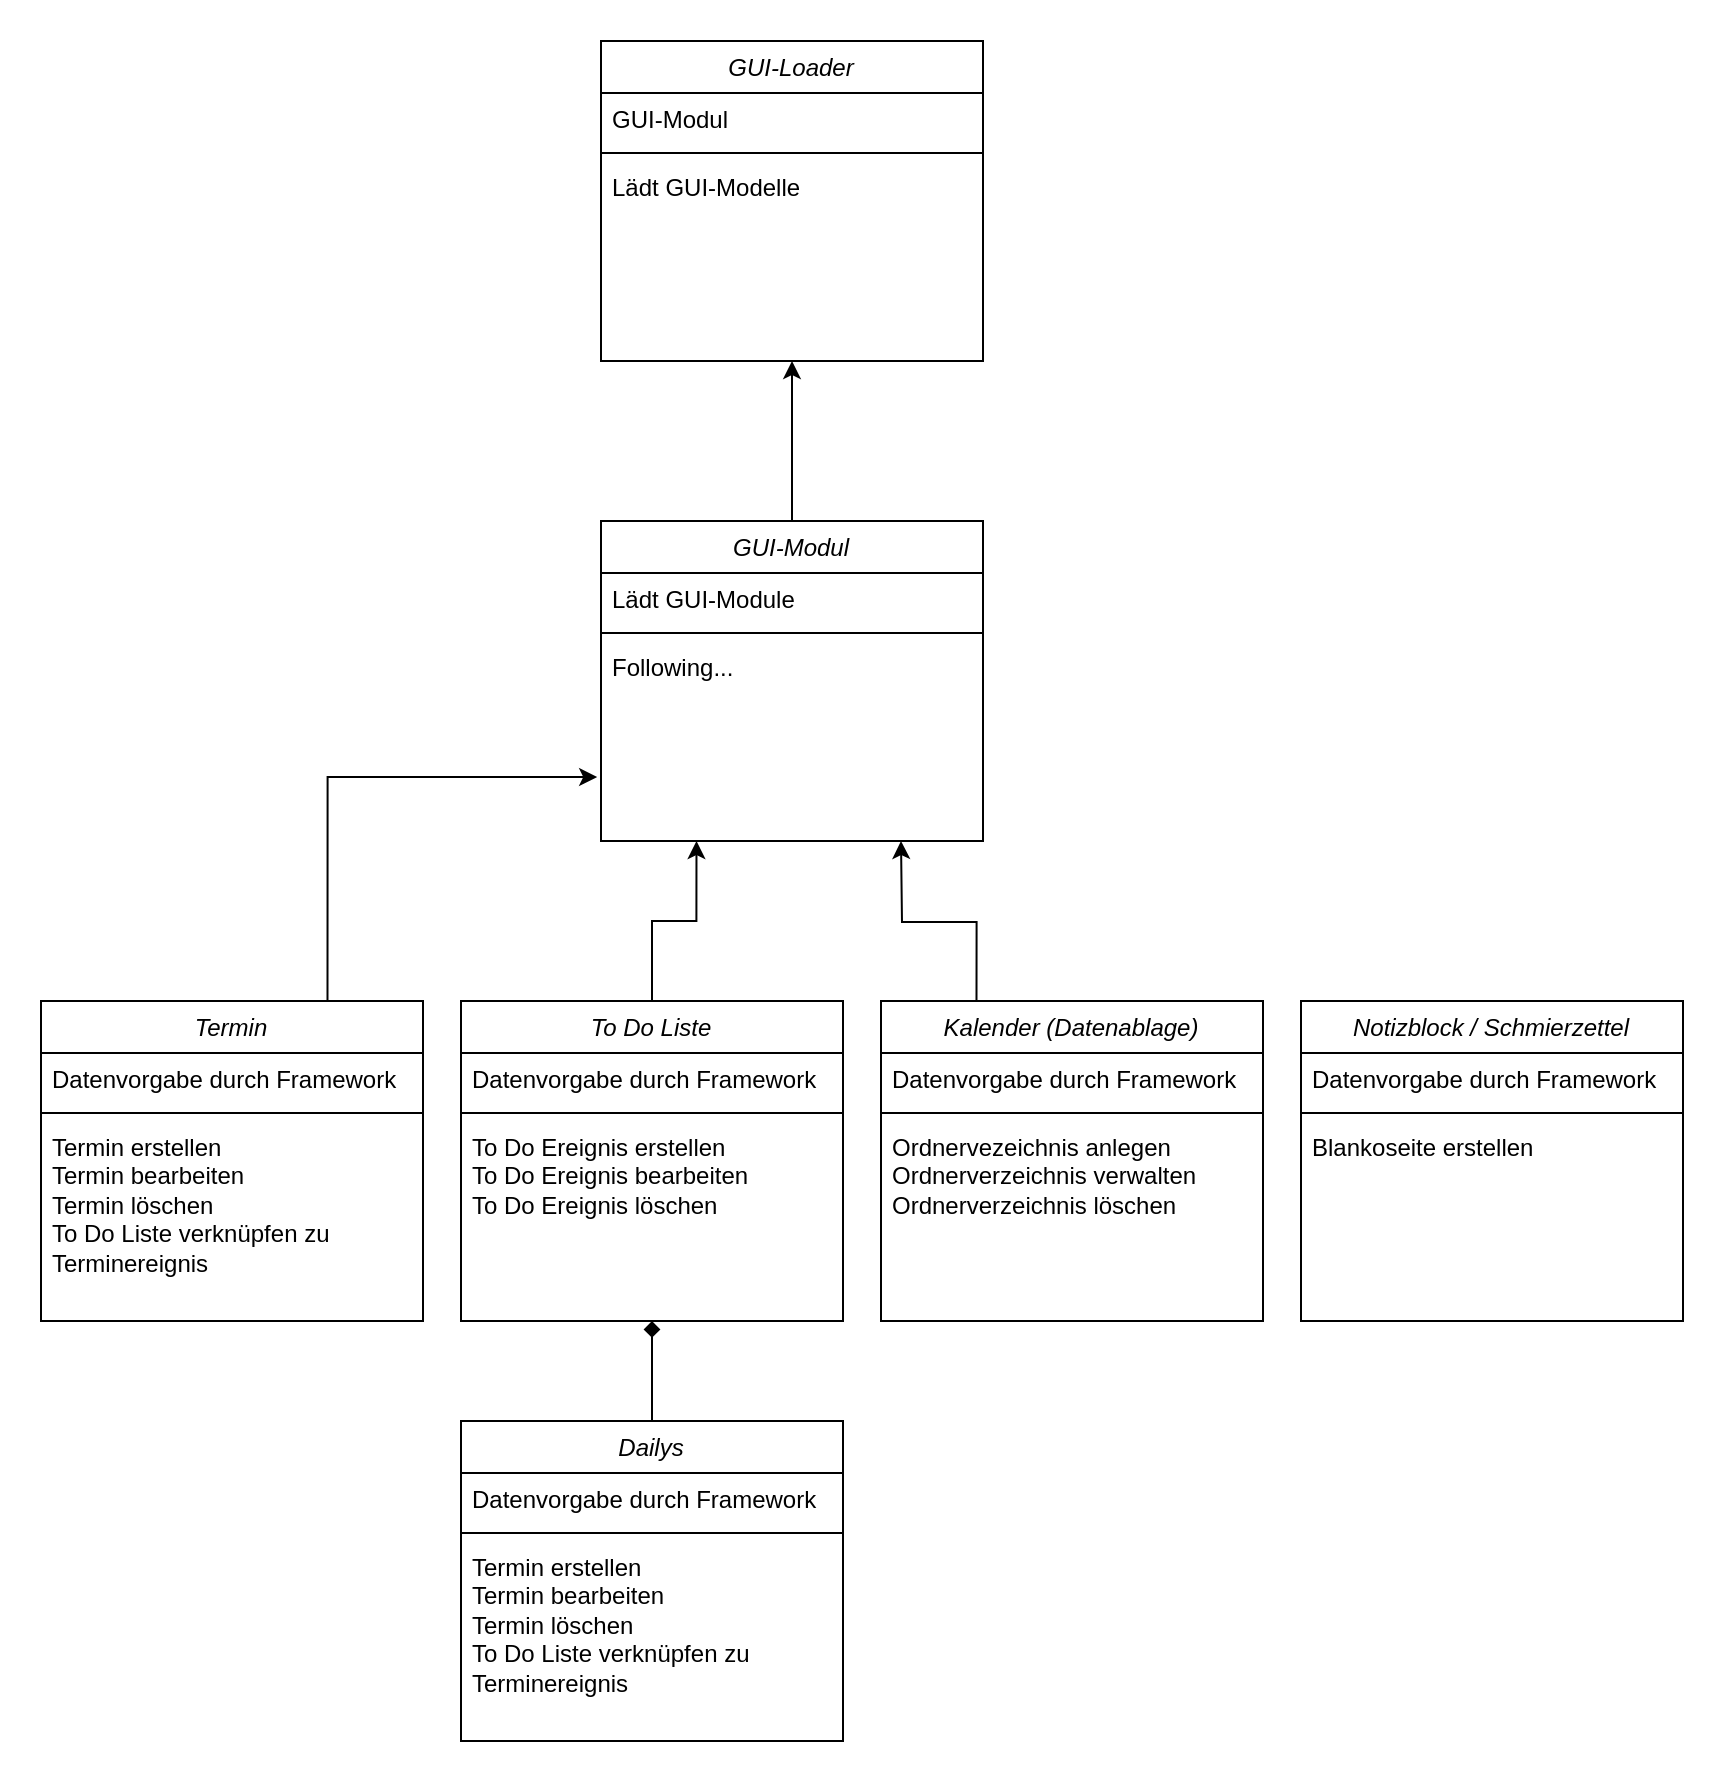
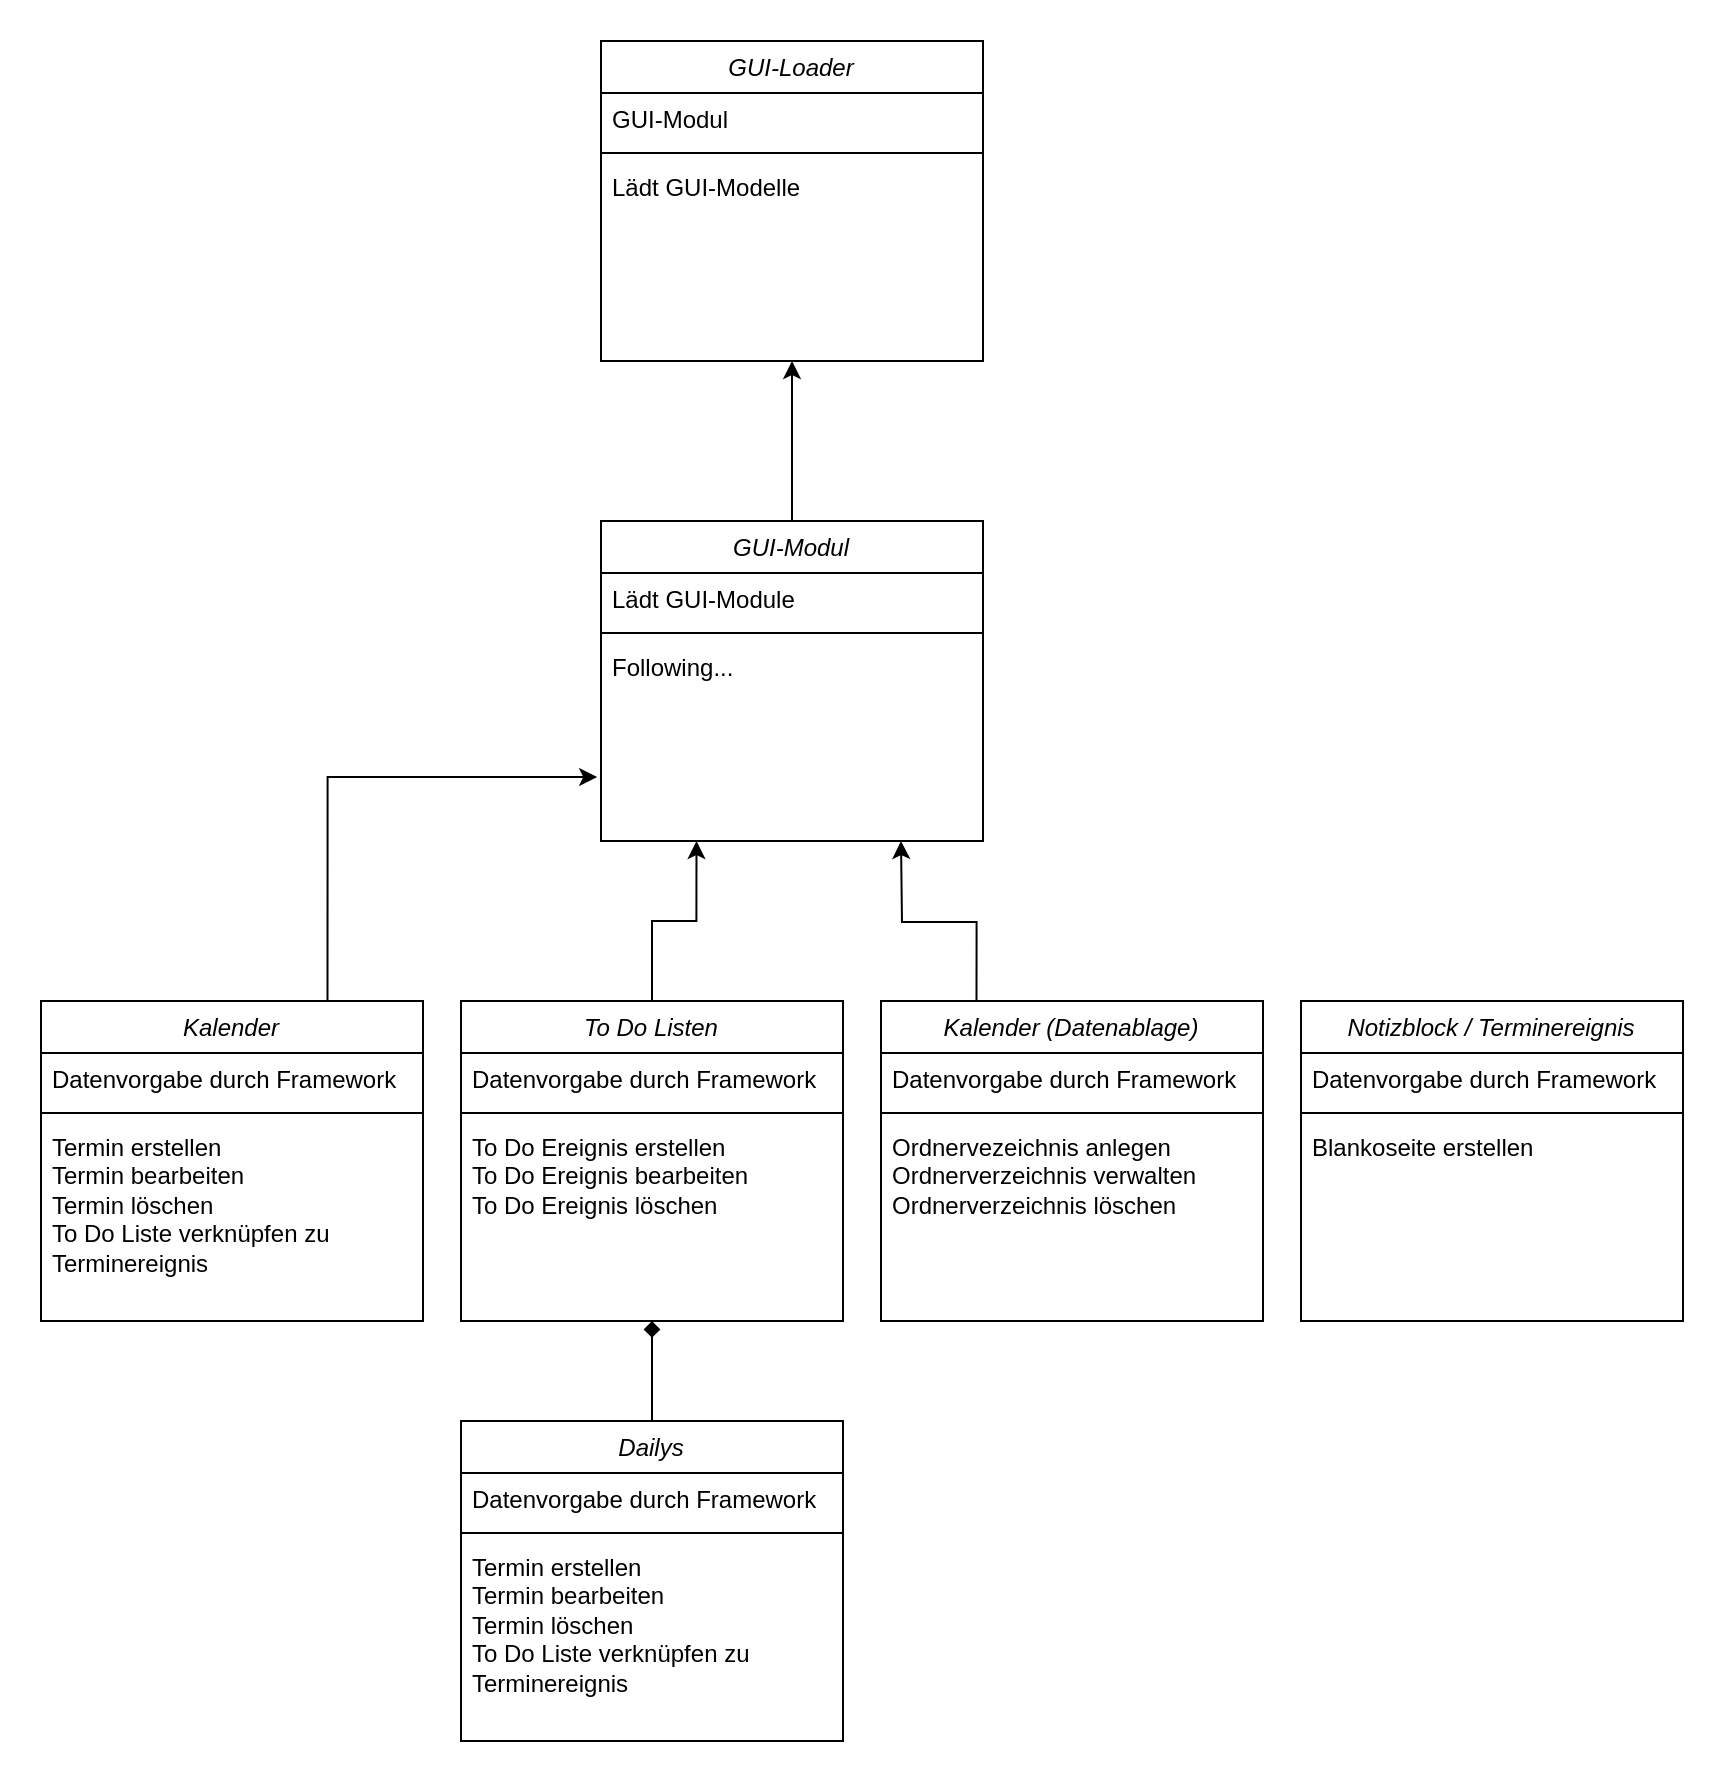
- <mxCell id="2" value="Termin" style="swimlane;fontStyle=2;align=center;verticalAlign=top;childLayout=stackLayout;horizontal=1;startSize=26;horizontalStack=0;resizeParent=1;resizeLast=0;collapsible=1;marginBottom=0;rounded=0;shadow=0;strokeWidth=1;" parent="1" vertex="1"><mxGeometry x="20" y="500" width="191" height="160" as="geometry"><mxRectangle x="230" y="140" width="160" height="26" as="alternateBounds" /></mxGeometry></mxCell>
+ <mxCell id="2" value="Kalender" style="swimlane;fontStyle=2;align=center;verticalAlign=top;childLayout=stackLayout;horizontal=1;startSize=26;horizontalStack=0;resizeParent=1;resizeLast=0;collapsible=1;marginBottom=0;rounded=0;shadow=0;strokeWidth=1;" parent="1" vertex="1"><mxGeometry x="20" y="500" width="191" height="160" as="geometry"><mxRectangle x="230" y="140" width="160" height="26" as="alternateBounds" /></mxGeometry></mxCell>
- <mxCell id="16" value="To Do Liste" style="swimlane;fontStyle=2;align=center;verticalAlign=top;childLayout=stackLayout;horizontal=1;startSize=26;horizontalStack=0;resizeParent=1;resizeLast=0;collapsible=1;marginBottom=0;rounded=0;shadow=0;strokeWidth=1;" vertex="1" parent="1"><mxGeometry x="230" y="500" width="191" height="160" as="geometry"><mxRectangle x="230" y="140" width="160" height="26" as="alternateBounds" /></mxGeometry></mxCell>
+ <mxCell id="16" value="To Do Listen" style="swimlane;fontStyle=2;align=center;verticalAlign=top;childLayout=stackLayout;horizontal=1;startSize=26;horizontalStack=0;resizeParent=1;resizeLast=0;collapsible=1;marginBottom=0;rounded=0;shadow=0;strokeWidth=1;" vertex="1" parent="1"><mxGeometry x="230" y="500" width="191" height="160" as="geometry"><mxRectangle x="230" y="140" width="160" height="26" as="alternateBounds" /></mxGeometry></mxCell>
- <mxCell id="31" value="Notizblock / Schmierzettel&#10;" style="swimlane;fontStyle=2;align=center;verticalAlign=top;childLayout=stackLayout;horizontal=1;startSize=26;horizontalStack=0;resizeParent=1;resizeLast=0;collapsible=1;marginBottom=0;rounded=0;shadow=0;strokeWidth=1;" vertex="1" parent="1"><mxGeometry x="650" y="500" width="191" height="160" as="geometry"><mxRectangle x="230" y="140" width="160" height="26" as="alternateBounds" /></mxGeometry></mxCell>
+ <mxCell id="31" value="Notizblock / Terminereignis&#10;" style="swimlane;fontStyle=2;align=center;verticalAlign=top;childLayout=stackLayout;horizontal=1;startSize=26;horizontalStack=0;resizeParent=1;resizeLast=0;collapsible=1;marginBottom=0;rounded=0;shadow=0;strokeWidth=1;" vertex="1" parent="1"><mxGeometry x="650" y="500" width="191" height="160" as="geometry"><mxRectangle x="230" y="140" width="160" height="26" as="alternateBounds" /></mxGeometry></mxCell>
